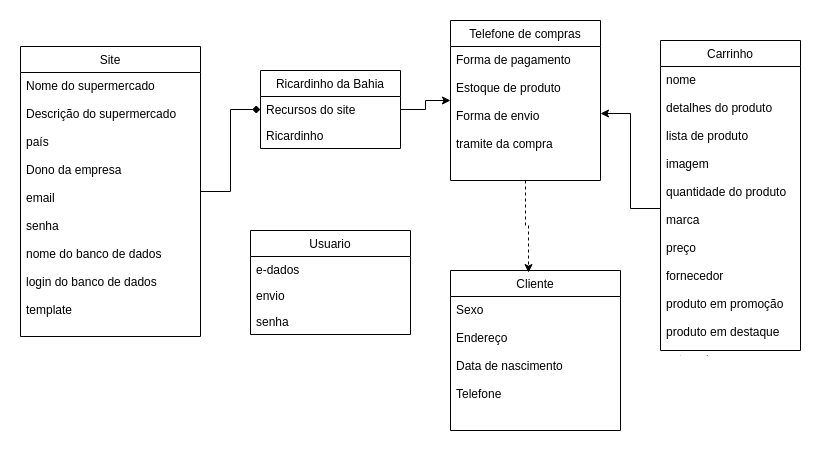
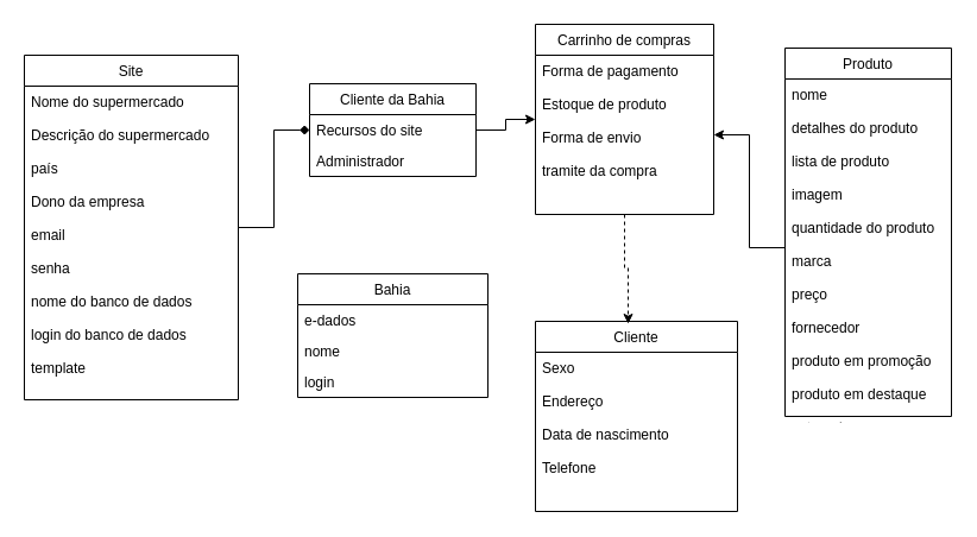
- <mxCell id="13" value="Telefone de compras" style="swimlane;fontStyle=0;childLayout=stackLayout;horizontal=1;startSize=26;fillColor=none;horizontalStack=0;resizeParent=1;resizeParentMax=0;resizeLast=0;collapsible=1;marginBottom=0;" vertex="1" parent="1"><mxGeometry x="450" y="20" width="150" height="160" as="geometry" /></mxCell>
+ <mxCell id="13" value="Carrinho de compras" style="swimlane;fontStyle=0;childLayout=stackLayout;horizontal=1;startSize=26;fillColor=none;horizontalStack=0;resizeParent=1;resizeParentMax=0;resizeLast=0;collapsible=1;marginBottom=0;" vertex="1" parent="1"><mxGeometry x="450" y="20" width="150" height="160" as="geometry" /></mxCell>
- <mxCell id="14" value="Carrinho" style="swimlane;fontStyle=0;childLayout=stackLayout;horizontal=1;startSize=26;fillColor=none;horizontalStack=0;resizeParent=1;resizeParentMax=0;resizeLast=0;collapsible=1;marginBottom=0;" vertex="1" parent="1"><mxGeometry x="660" y="40" width="140" height="310" as="geometry" /></mxCell>
+ <mxCell id="14" value="Produto" style="swimlane;fontStyle=0;childLayout=stackLayout;horizontal=1;startSize=26;fillColor=none;horizontalStack=0;resizeParent=1;resizeParentMax=0;resizeLast=0;collapsible=1;marginBottom=0;" vertex="1" parent="1"><mxGeometry x="660" y="40" width="140" height="310" as="geometry" /></mxCell>
- <mxCell id="7" value="Ricardinho da Bahia" style="swimlane;fontStyle=0;childLayout=stackLayout;horizontal=1;startSize=26;fillColor=none;horizontalStack=0;resizeParent=1;resizeParentMax=0;resizeLast=0;collapsible=1;marginBottom=0;" vertex="1" parent="1"><mxGeometry x="260" y="70" width="140" height="78" as="geometry" /></mxCell>
+ <mxCell id="7" value="Cliente da Bahia" style="swimlane;fontStyle=0;childLayout=stackLayout;horizontal=1;startSize=26;fillColor=none;horizontalStack=0;resizeParent=1;resizeParentMax=0;resizeLast=0;collapsible=1;marginBottom=0;" vertex="1" parent="1"><mxGeometry x="260" y="70" width="140" height="78" as="geometry" /></mxCell>
- <mxCell id="9" value="Ricardinho" style="text;strokeColor=none;fillColor=none;align=left;verticalAlign=top;spacingLeft=4;spacingRight=4;overflow=hidden;rotatable=0;points=[[0,0.5],[1,0.5]];portConstraint=eastwest;" vertex="1" parent="7"><mxGeometry y="52" width="140" height="26" as="geometry" /></mxCell>
+ <mxCell id="9" value="Administrador" style="text;strokeColor=none;fillColor=none;align=left;verticalAlign=top;spacingLeft=4;spacingRight=4;overflow=hidden;rotatable=0;points=[[0,0.5],[1,0.5]];portConstraint=eastwest;" vertex="1" parent="7"><mxGeometry y="52" width="140" height="26" as="geometry" /></mxCell>
- <mxCell id="2" value="Usuario" style="swimlane;fontStyle=0;childLayout=stackLayout;horizontal=1;startSize=26;fillColor=none;horizontalStack=0;resizeParent=1;resizeParentMax=0;resizeLast=0;collapsible=1;marginBottom=0;" vertex="1" parent="1"><mxGeometry x="250" y="230" width="160" height="104" as="geometry" /></mxCell>
+ <mxCell id="2" value="Bahia" style="swimlane;fontStyle=0;childLayout=stackLayout;horizontal=1;startSize=26;fillColor=none;horizontalStack=0;resizeParent=1;resizeParentMax=0;resizeLast=0;collapsible=1;marginBottom=0;" vertex="1" parent="1"><mxGeometry x="250" y="230" width="160" height="104" as="geometry" /></mxCell>
- <mxCell id="4" value="envio" style="text;strokeColor=none;fillColor=none;align=left;verticalAlign=top;spacingLeft=4;spacingRight=4;overflow=hidden;rotatable=0;points=[[0,0.5],[1,0.5]];portConstraint=eastwest;" vertex="1" parent="2"><mxGeometry y="52" width="160" height="26" as="geometry" /></mxCell>
+ <mxCell id="4" value="nome" style="text;strokeColor=none;fillColor=none;align=left;verticalAlign=top;spacingLeft=4;spacingRight=4;overflow=hidden;rotatable=0;points=[[0,0.5],[1,0.5]];portConstraint=eastwest;" vertex="1" parent="2"><mxGeometry y="52" width="160" height="26" as="geometry" /></mxCell>
- <mxCell id="5" value="senha" style="text;strokeColor=none;fillColor=none;align=left;verticalAlign=top;spacingLeft=4;spacingRight=4;overflow=hidden;rotatable=0;points=[[0,0.5],[1,0.5]];portConstraint=eastwest;" vertex="1" parent="2"><mxGeometry y="78" width="160" height="26" as="geometry" /></mxCell>
+ <mxCell id="5" value="login" style="text;strokeColor=none;fillColor=none;align=left;verticalAlign=top;spacingLeft=4;spacingRight=4;overflow=hidden;rotatable=0;points=[[0,0.5],[1,0.5]];portConstraint=eastwest;" vertex="1" parent="2"><mxGeometry y="78" width="160" height="26" as="geometry" /></mxCell>
